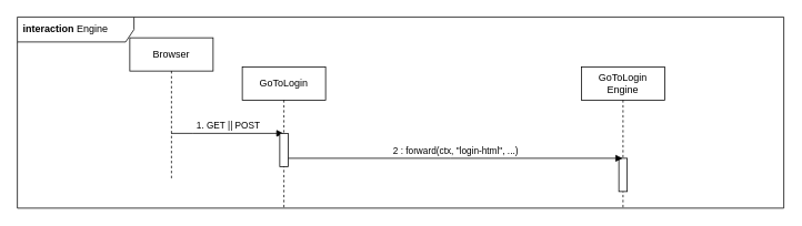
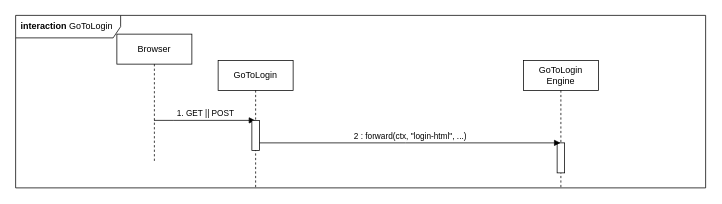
- <mxCell id="2" value="&lt;b&gt;interaction&lt;/b&gt; Engine" style="shape=umlFrame;whiteSpace=wrap;html=1;width=140;height=30;boundedLbl=1;verticalAlign=middle;align=left;spacingLeft=5;" vertex="1" parent="1"><mxGeometry x="20" y="20" width="920" height="230" as="geometry" /></mxCell>
+ <mxCell id="2" value="&lt;b&gt;interaction&lt;/b&gt; GoToLogin" style="shape=umlFrame;whiteSpace=wrap;html=1;width=140;height=30;boundedLbl=1;verticalAlign=middle;align=left;spacingLeft=5;" vertex="1" parent="1"><mxGeometry x="20" y="20" width="920" height="230" as="geometry" /></mxCell>
